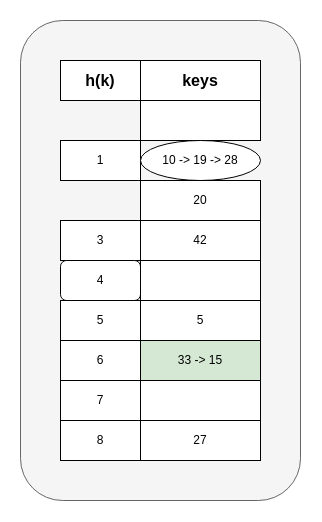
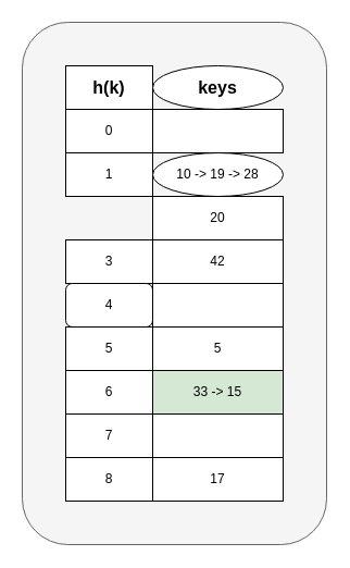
- <mxCell id="4" value="&lt;font size=&quot;1&quot;&gt;&lt;b style=&quot;font-size: 16px&quot;&gt;keys&lt;/b&gt;&lt;/font&gt;" style="rounded=0;whiteSpace=wrap;html=1;" vertex="1" parent="1"><mxGeometry x="140" y="60" width="120" height="40" as="geometry" /></mxCell>
+ <mxCell id="4" value="&lt;font size=&quot;1&quot;&gt;&lt;b style=&quot;font-size: 16px&quot;&gt;keys&lt;/b&gt;&lt;/font&gt;" style="ellipse;whiteSpace=wrap;html=1;" vertex="1" parent="1"><mxGeometry x="140" y="60" width="120" height="40" as="geometry" /></mxCell>
+ <mxCell id="5" value="0" style="rounded=0;whiteSpace=wrap;html=1;" vertex="1" parent="1"><mxGeometry x="60" y="100" width="80" height="40" as="geometry" /></mxCell>
- <mxCell id="21" value="27" style="rounded=0;whiteSpace=wrap;html=1;" vertex="1" parent="1"><mxGeometry x="140" y="420" width="120" height="40" as="geometry" /></mxCell>
+ <mxCell id="21" value="17" style="rounded=0;whiteSpace=wrap;html=1;" vertex="1" parent="1"><mxGeometry x="140" y="420" width="120" height="40" as="geometry" /></mxCell>
